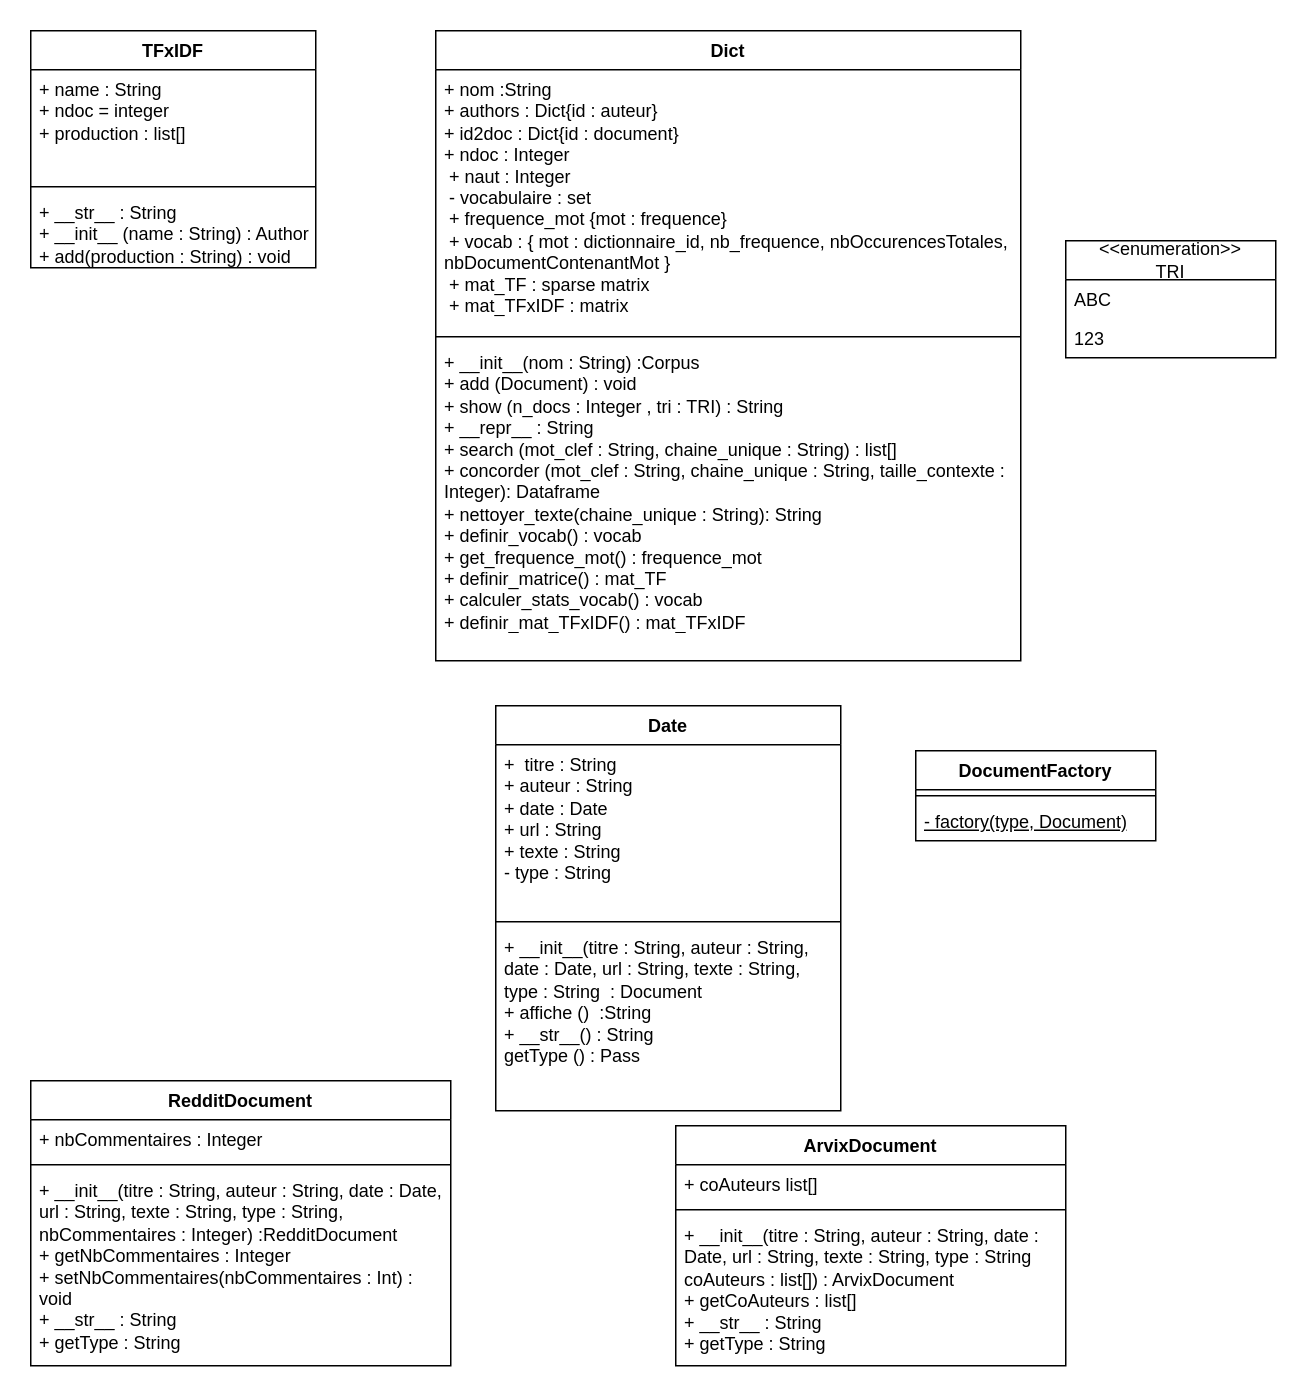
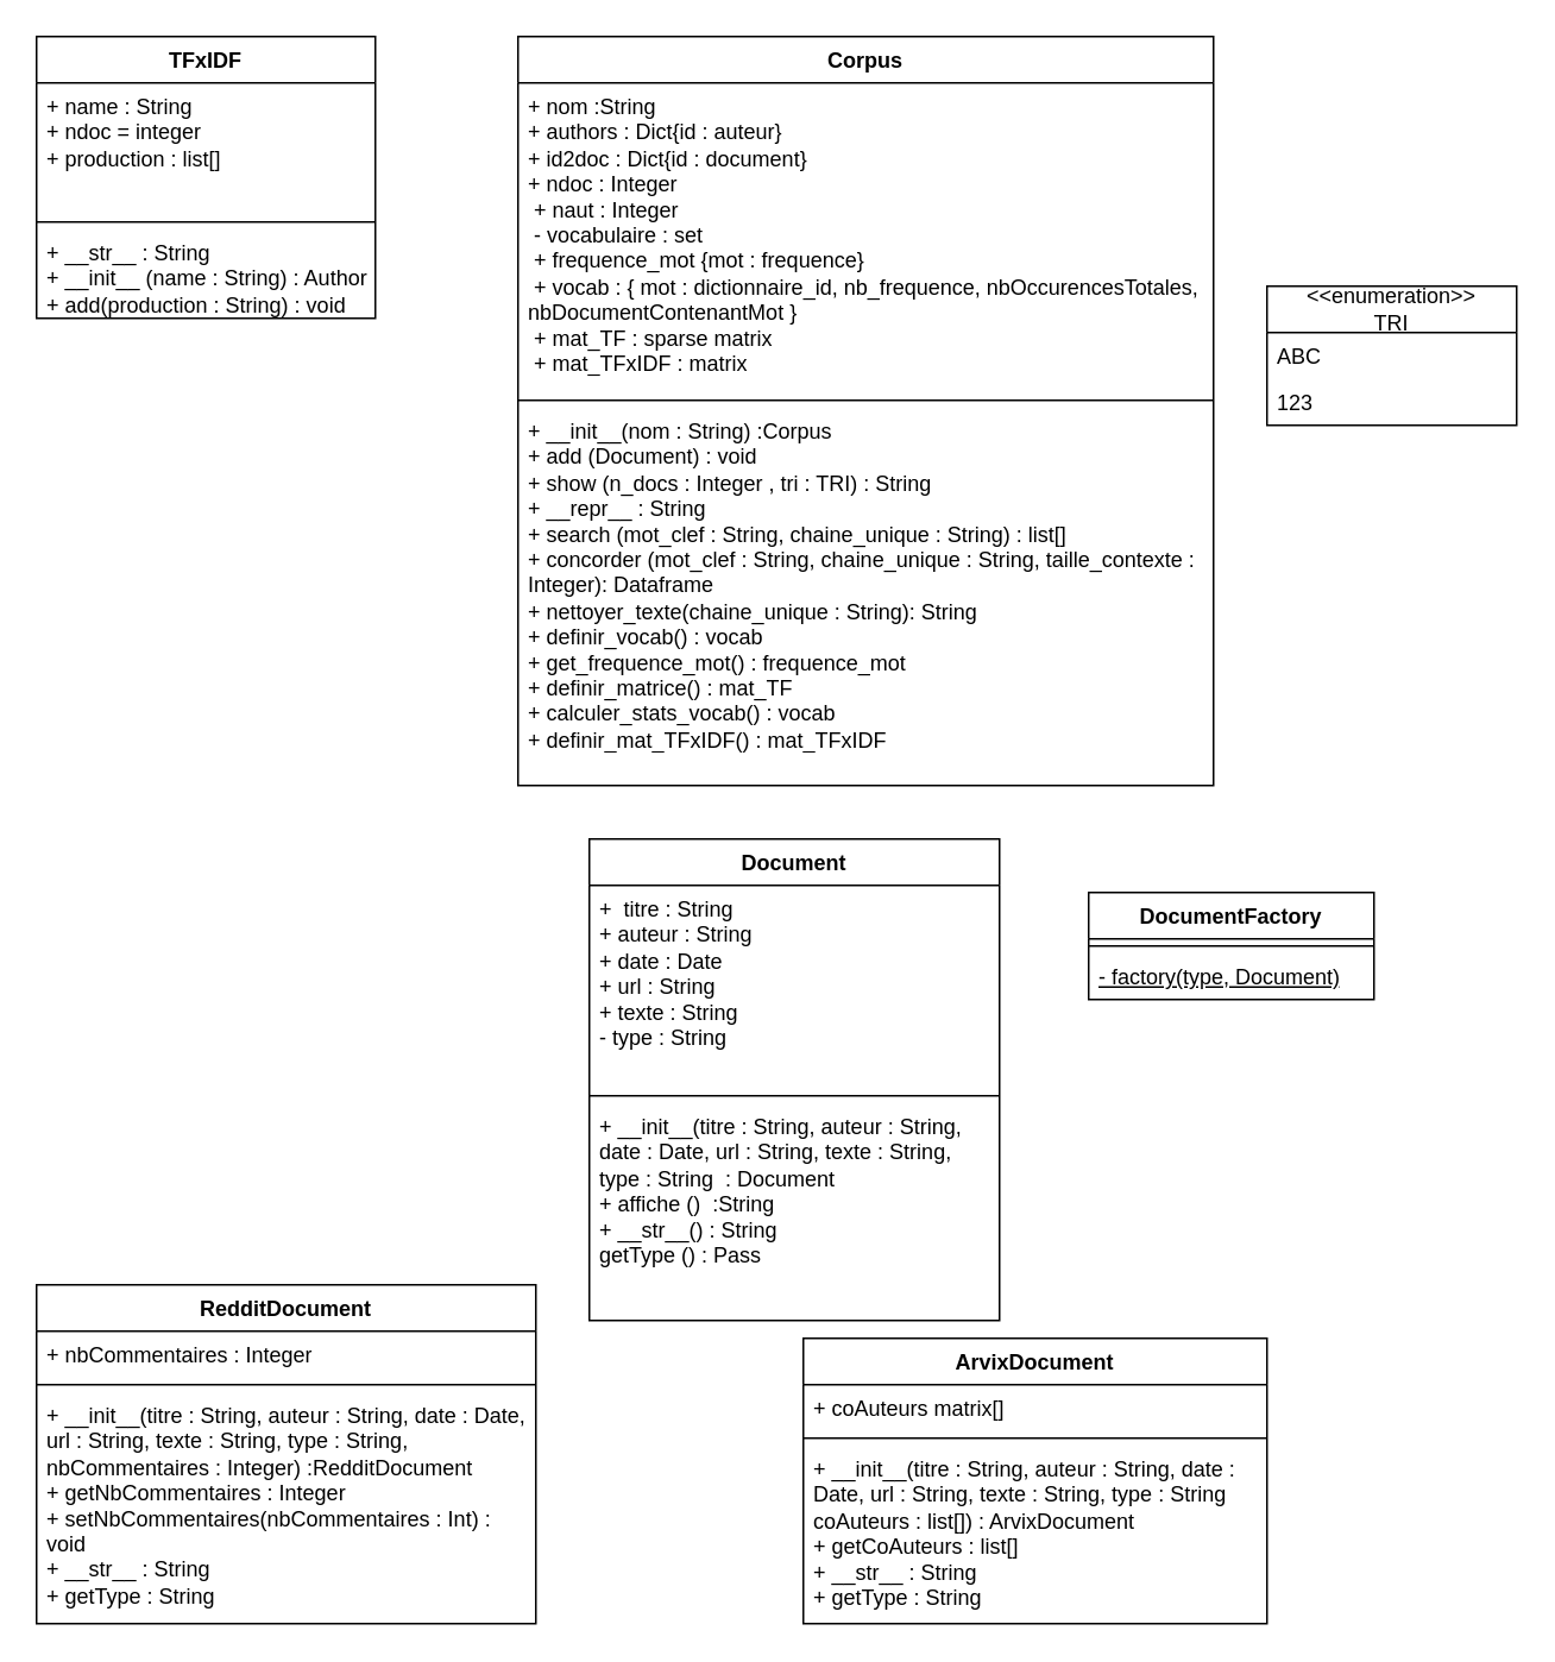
- <mxCell id="21" value="Dict" style="swimlane;fontStyle=1;align=center;verticalAlign=top;childLayout=stackLayout;horizontal=1;startSize=26;horizontalStack=0;resizeParent=1;resizeParentMax=0;resizeLast=0;collapsible=1;marginBottom=0;whiteSpace=wrap;html=1;" vertex="1" parent="1"><mxGeometry x="290" y="20" width="390" height="420" as="geometry" /></mxCell>
+ <mxCell id="21" value="Corpus" style="swimlane;fontStyle=1;align=center;verticalAlign=top;childLayout=stackLayout;horizontal=1;startSize=26;horizontalStack=0;resizeParent=1;resizeParentMax=0;resizeLast=0;collapsible=1;marginBottom=0;whiteSpace=wrap;html=1;" vertex="1" parent="1"><mxGeometry x="290" y="20" width="390" height="420" as="geometry" /></mxCell>
- <mxCell id="5" value="Date" style="swimlane;fontStyle=1;align=center;verticalAlign=top;childLayout=stackLayout;horizontal=1;startSize=26;horizontalStack=0;resizeParent=1;resizeParentMax=0;resizeLast=0;collapsible=1;marginBottom=0;whiteSpace=wrap;html=1;" vertex="1" parent="1"><mxGeometry x="330" y="470" width="230" height="270" as="geometry" /></mxCell>
+ <mxCell id="5" value="Document" style="swimlane;fontStyle=1;align=center;verticalAlign=top;childLayout=stackLayout;horizontal=1;startSize=26;horizontalStack=0;resizeParent=1;resizeParentMax=0;resizeLast=0;collapsible=1;marginBottom=0;whiteSpace=wrap;html=1;" vertex="1" parent="1"><mxGeometry x="330" y="470" width="230" height="270" as="geometry" /></mxCell>
- <mxCell id="14" value="+ coAuteurs list[]" style="text;strokeColor=none;fillColor=none;align=left;verticalAlign=top;spacingLeft=4;spacingRight=4;overflow=hidden;rotatable=0;points=[[0,0.5],[1,0.5]];portConstraint=eastwest;whiteSpace=wrap;html=1;" vertex="1" parent="13"><mxGeometry y="26" width="260" height="26" as="geometry" /></mxCell>
+ <mxCell id="14" value="+ coAuteurs matrix[]" style="text;strokeColor=none;fillColor=none;align=left;verticalAlign=top;spacingLeft=4;spacingRight=4;overflow=hidden;rotatable=0;points=[[0,0.5],[1,0.5]];portConstraint=eastwest;whiteSpace=wrap;html=1;" vertex="1" parent="13"><mxGeometry y="26" width="260" height="26" as="geometry" /></mxCell>
